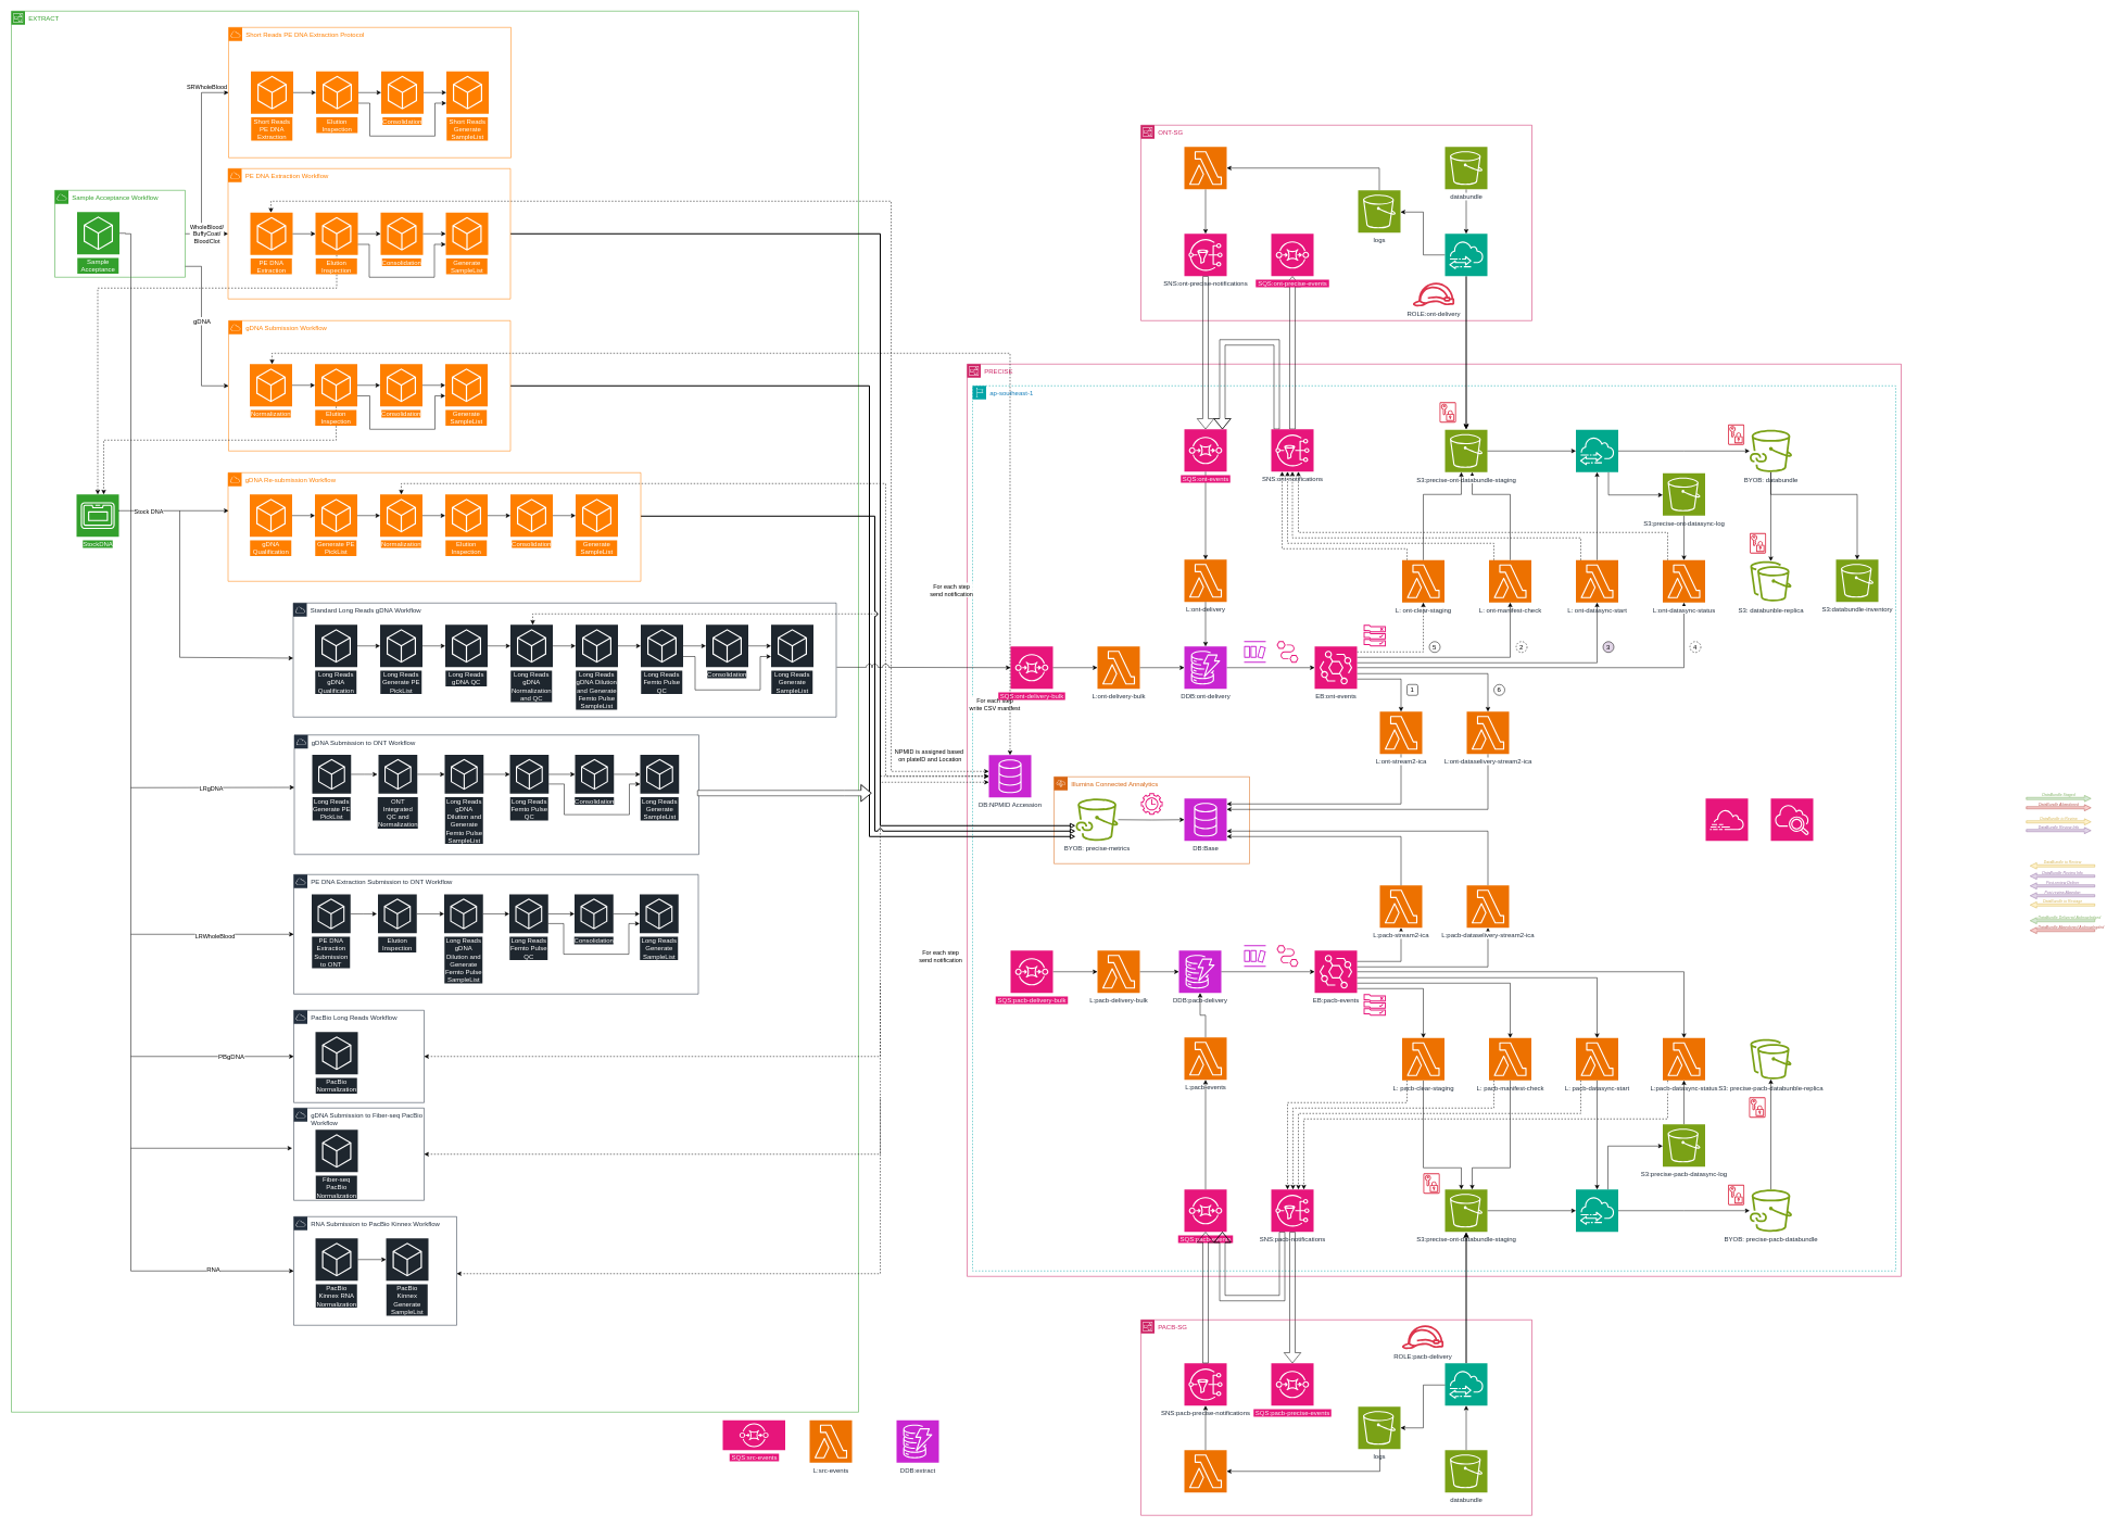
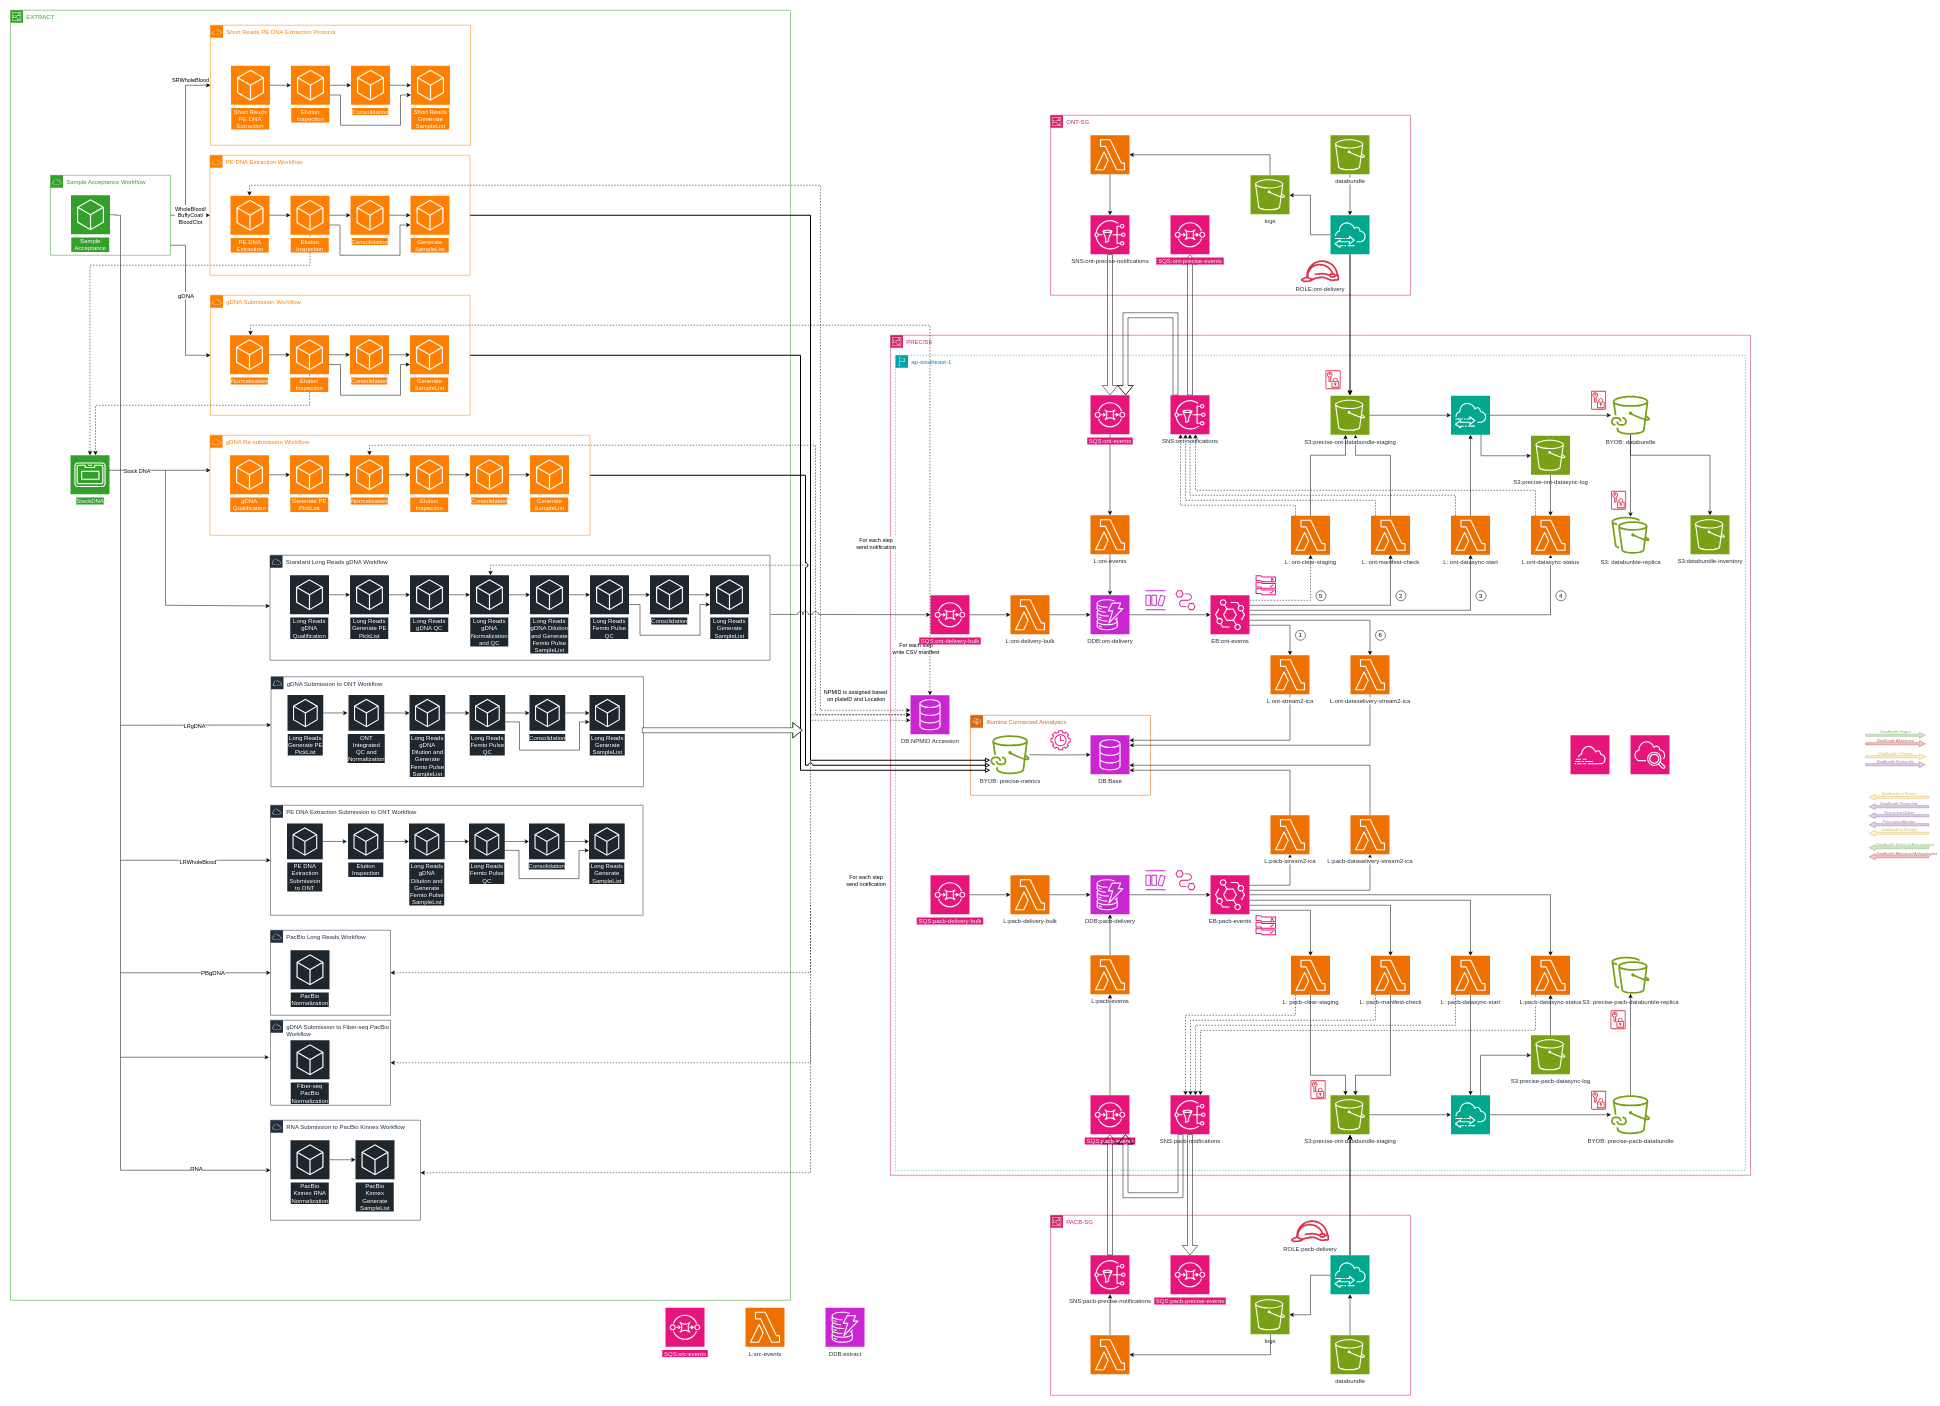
- <mxCell id="79" value="L:ont-delivery" style="sketch=0;points=[[0,0,0],[0.25,0,0],[0.5,0,0],[0.75,0,0],[1,0,0],[0,1,0],[0.25,1,0],[0.5,1,0],[0.75,1,0],[1,1,0],[0,0.25,0],[0,0.5,0],[0,0.75,0],[1,0.25,0],[1,0.5,0],[1,0.75,0]];outlineConnect=0;fontColor=#232F3E;fillColor=#ED7100;strokeColor=#ffffff;dashed=0;verticalLabelPosition=bottom;verticalAlign=top;align=center;html=1;fontSize=12;fontStyle=0;aspect=fixed;shape=mxgraph.aws4.resourceIcon;resIcon=mxgraph.aws4.lambda;" parent="1" vertex="1"><mxGeometry x="2180" y="1030" width="78" height="78" as="geometry" /></mxCell>
+ <mxCell id="79" value="L:ont-events" style="sketch=0;points=[[0,0,0],[0.25,0,0],[0.5,0,0],[0.75,0,0],[1,0,0],[0,1,0],[0.25,1,0],[0.5,1,0],[0.75,1,0],[1,1,0],[0,0.25,0],[0,0.5,0],[0,0.75,0],[1,0.25,0],[1,0.5,0],[1,0.75,0]];outlineConnect=0;fontColor=#232F3E;fillColor=#ED7100;strokeColor=#ffffff;dashed=0;verticalLabelPosition=bottom;verticalAlign=top;align=center;html=1;fontSize=12;fontStyle=0;aspect=fixed;shape=mxgraph.aws4.resourceIcon;resIcon=mxgraph.aws4.lambda;" parent="1" vertex="1"><mxGeometry x="2180" y="1030" width="78" height="78" as="geometry" /></mxCell>
- <mxCell id="112" value="2" style="ellipse;whiteSpace=wrap;html=1;dashed=1;" parent="1" vertex="1"><mxGeometry x="2791" y="1181" width="20" height="20" as="geometry" /></mxCell>
+ <mxCell id="112" value="2" style="ellipse;whiteSpace=wrap;html=1;" parent="1" vertex="1"><mxGeometry x="2791" y="1181" width="20" height="20" as="geometry" /></mxCell>
- <mxCell id="113" value="3" style="ellipse;whiteSpace=wrap;html=1;fillColor=#e1d5e7;" parent="1" vertex="1"><mxGeometry x="2951" y="1181" width="20" height="20" as="geometry" /></mxCell>
+ <mxCell id="113" value="3" style="ellipse;whiteSpace=wrap;html=1;" parent="1" vertex="1"><mxGeometry x="2951" y="1181" width="20" height="20" as="geometry" /></mxCell>
- <mxCell id="114" value="4" style="ellipse;whiteSpace=wrap;html=1;dashed=1;" parent="1" vertex="1"><mxGeometry x="3111" y="1181" width="20" height="20" as="geometry" /></mxCell>
+ <mxCell id="114" value="4" style="ellipse;whiteSpace=wrap;html=1;" parent="1" vertex="1"><mxGeometry x="3111" y="1181" width="20" height="20" as="geometry" /></mxCell>
- <mxCell id="111" value="1" style="whiteSpace=wrap;html=1;rounded=1;" parent="1" vertex="1"><mxGeometry x="2590" y="1260" width="20" height="20" as="geometry" /></mxCell>
+ <mxCell id="111" value="1" style="ellipse;whiteSpace=wrap;html=1;" parent="1" vertex="1"><mxGeometry x="2590" y="1260" width="20" height="20" as="geometry" /></mxCell>
- <mxCell id="49" value="DDB:pacb-delivery" style="sketch=0;points=[[0,0,0],[0.25,0,0],[0.5,0,0],[0.75,0,0],[1,0,0],[0,1,0],[0.25,1,0],[0.5,1,0],[0.75,1,0],[1,1,0],[0,0.25,0],[0,0.5,0],[0,0.75,0],[1,0.25,0],[1,0.5,0],[1,0.75,0]];outlineConnect=0;fontColor=#232F3E;fillColor=#C925D1;strokeColor=#ffffff;dashed=0;verticalLabelPosition=bottom;verticalAlign=top;align=center;html=1;fontSize=12;fontStyle=0;aspect=fixed;shape=mxgraph.aws4.resourceIcon;resIcon=mxgraph.aws4.dynamodb;" parent="1" vertex="1"><mxGeometry x="2170" y="1750" width="78" height="78" as="geometry" /></mxCell>
+ <mxCell id="49" value="DDB:pacb-delivery" style="sketch=0;points=[[0,0,0],[0.25,0,0],[0.5,0,0],[0.75,0,0],[1,0,0],[0,1,0],[0.25,1,0],[0.5,1,0],[0.75,1,0],[1,1,0],[0,0.25,0],[0,0.5,0],[0,0.75,0],[1,0.25,0],[1,0.5,0],[1,0.75,0]];outlineConnect=0;fontColor=#232F3E;fillColor=#C925D1;strokeColor=#ffffff;dashed=0;verticalLabelPosition=bottom;verticalAlign=top;align=center;html=1;fontSize=12;fontStyle=0;aspect=fixed;shape=mxgraph.aws4.resourceIcon;resIcon=mxgraph.aws4.dynamodb;" parent="1" vertex="1"><mxGeometry x="2180" y="1750" width="78" height="78" as="geometry" /></mxCell>
- <mxCell id="178" value="&amp;nbsp;SQS:src-events&amp;nbsp;" style="sketch=0;points=[[0,0,0],[0.25,0,0],[0.5,0,0],[0.75,0,0],[1,0,0],[0,1,0],[0.25,1,0],[0.5,1,0],[0.75,1,0],[1,1,0],[0,0.25,0],[0,0.5,0],[0,0.75,0],[1,0.25,0],[1,0.5,0],[1,0.75,0]];outlineConnect=0;fontColor=#f7f7f8;fillColor=#E7157B;strokeColor=#ffffff;dashed=0;verticalLabelPosition=bottom;verticalAlign=top;align=center;html=1;fontSize=12;fontStyle=0;aspect=fixed;shape=mxgraph.aws4.resourceIcon;resIcon=mxgraph.aws4.sqs;labelPosition=center;labelBackgroundColor=#e7167b;" parent="1" vertex="1"><mxGeometry x="1330" y="2615" width="115" height="55" as="geometry" /></mxCell>
+ <mxCell id="178" value="&amp;nbsp;SQS:src-events&amp;nbsp;" style="sketch=0;points=[[0,0,0],[0.25,0,0],[0.5,0,0],[0.75,0,0],[1,0,0],[0,1,0],[0.25,1,0],[0.5,1,0],[0.75,1,0],[1,1,0],[0,0.25,0],[0,0.5,0],[0,0.75,0],[1,0.25,0],[1,0.5,0],[1,0.75,0]];outlineConnect=0;fontColor=#f7f7f8;fillColor=#E7157B;strokeColor=#ffffff;dashed=0;verticalLabelPosition=bottom;verticalAlign=top;align=center;html=1;fontSize=12;fontStyle=0;aspect=fixed;shape=mxgraph.aws4.resourceIcon;resIcon=mxgraph.aws4.sqs;labelPosition=center;labelBackgroundColor=#e7167b;" parent="1" vertex="1"><mxGeometry x="1330" y="2615" width="78" height="78" as="geometry" /></mxCell>
